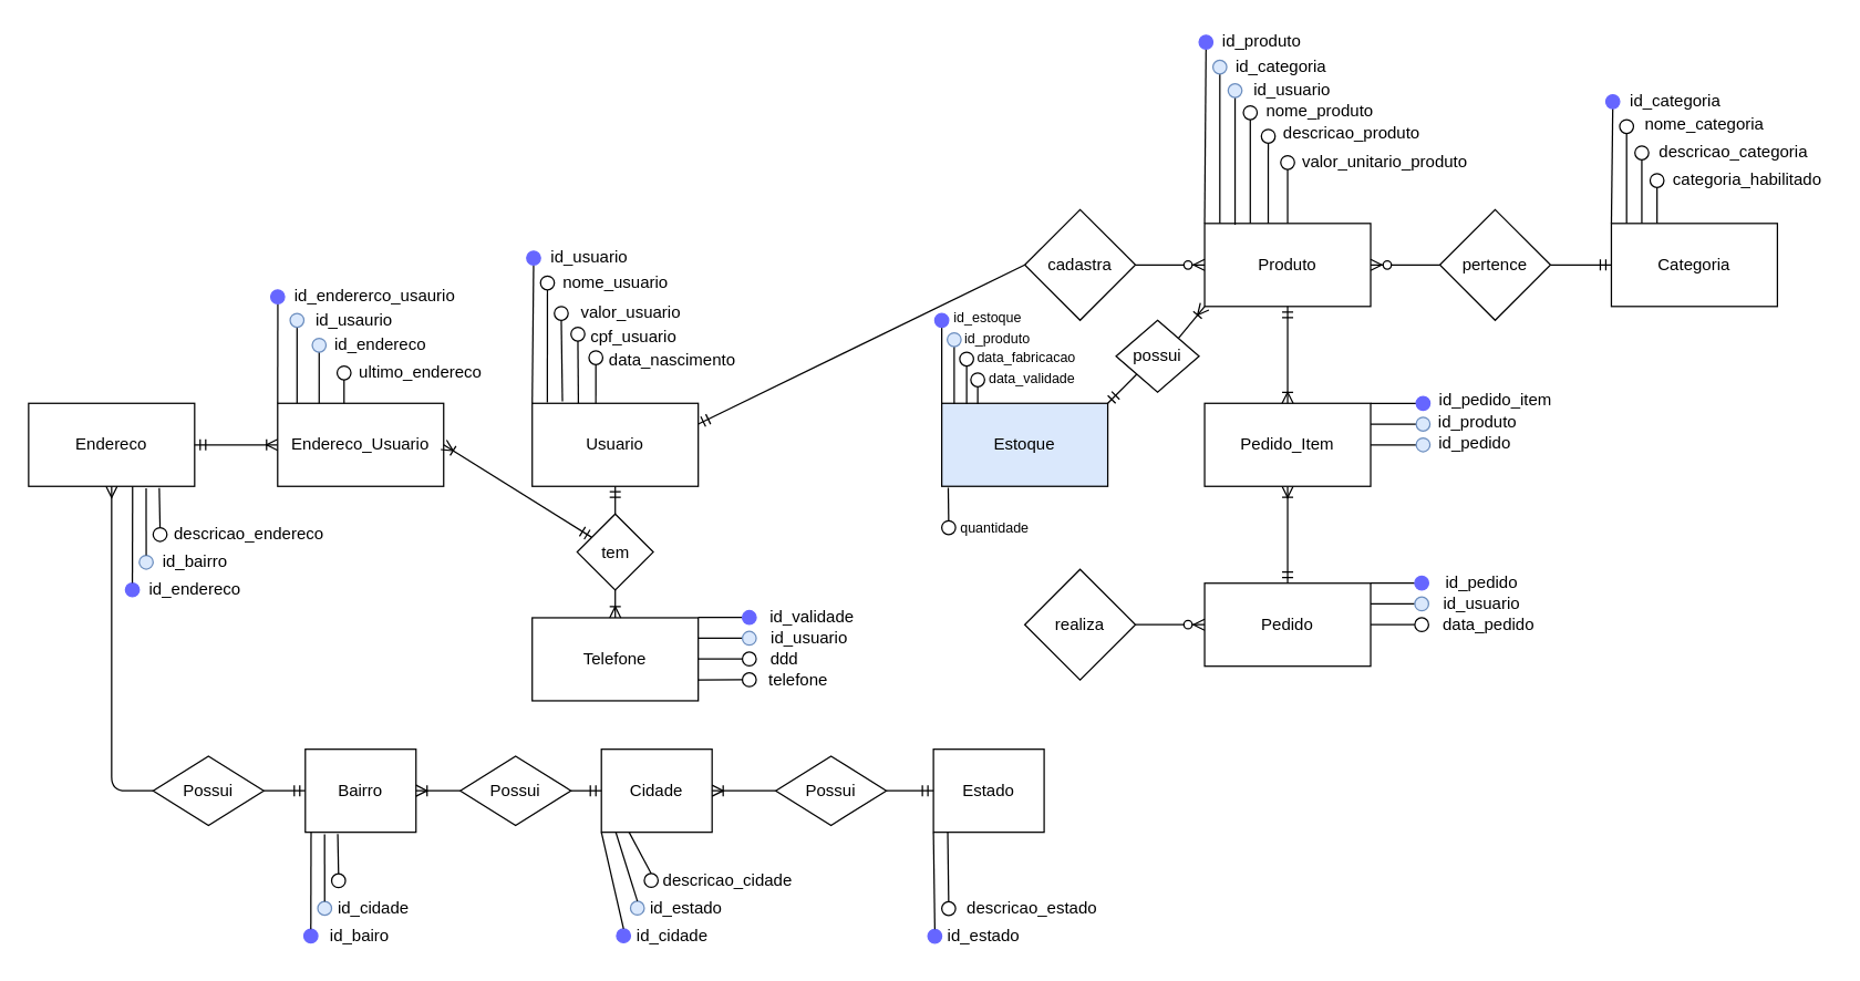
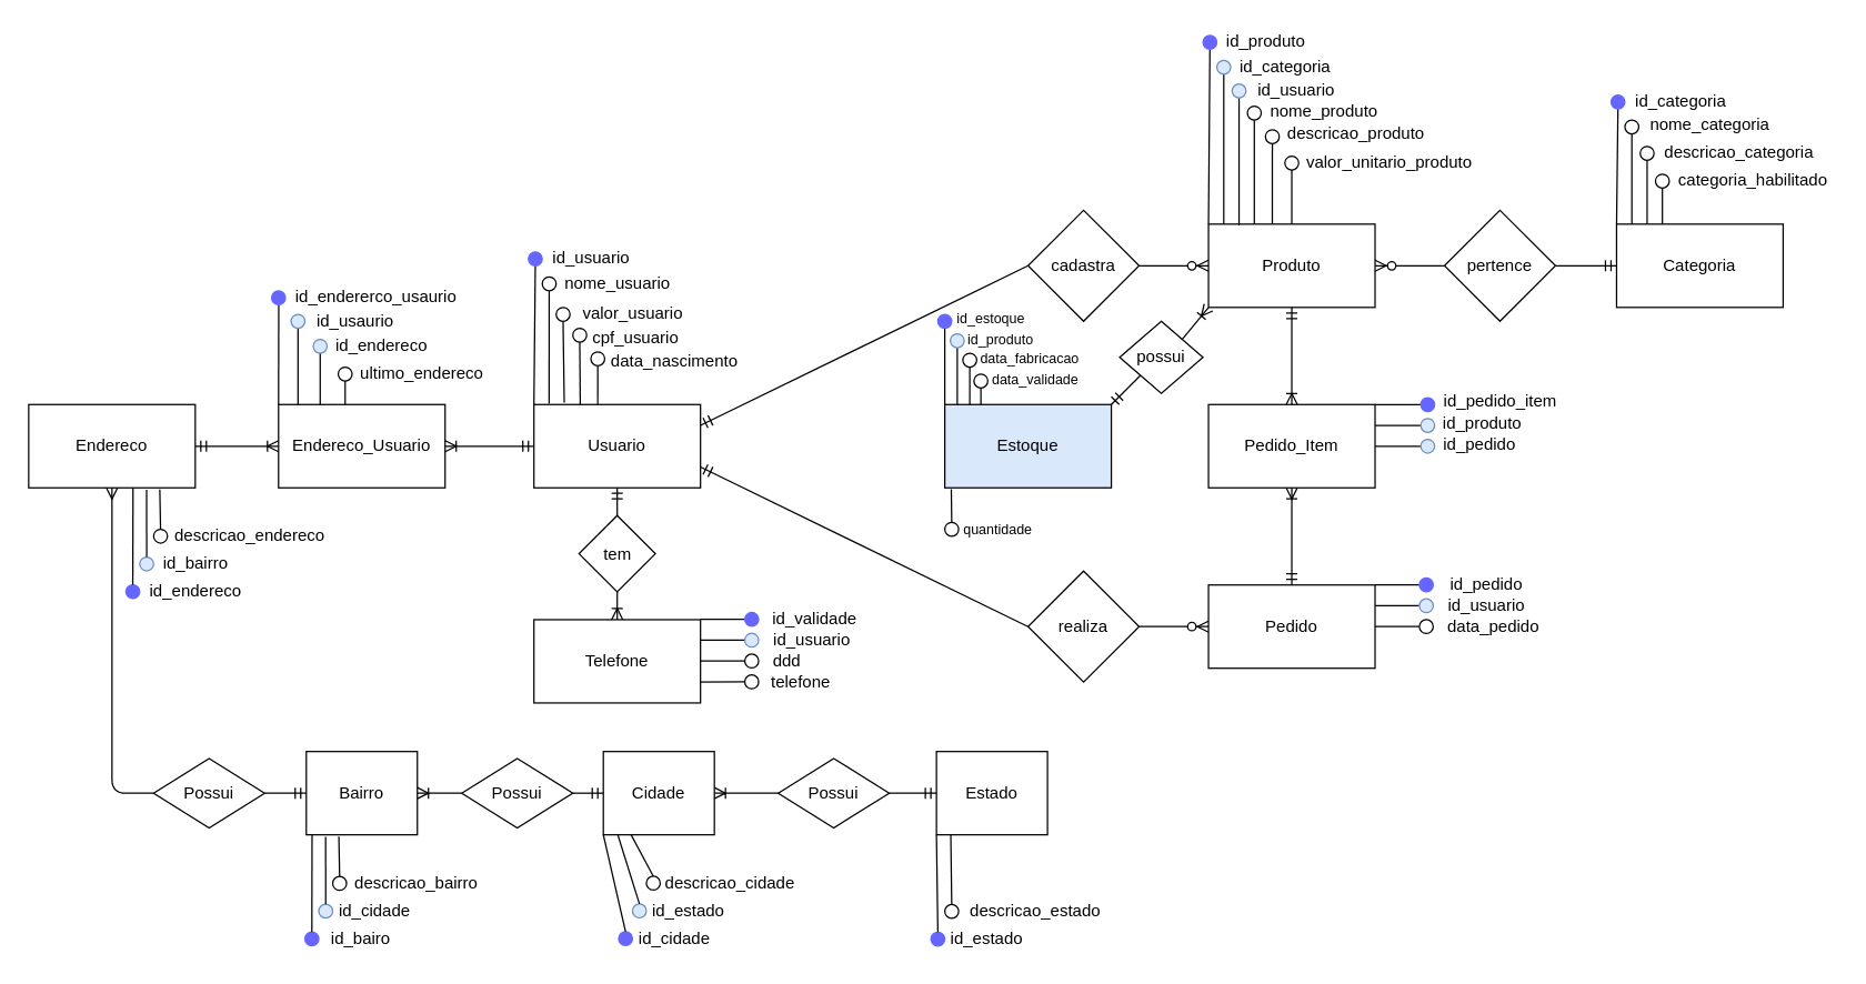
- <mxCell id="71" value="" style="endArrow=ERmandOne;html=1;exitX=1;exitY=0.5;exitDx=0;exitDy=0;startArrow=ERoneToMany;startFill=0;endFill=0;" edge="1" parent="1" source="70" target="144"><mxGeometry width="50" height="50" relative="1" as="geometry"><mxPoint x="170" y="331" as="sourcePoint" /><mxPoint x="210" y="331" as="targetPoint" /></mxGeometry></mxCell>
+ <mxCell id="71" value="" style="endArrow=ERmandOne;html=1;exitX=1;exitY=0.5;exitDx=0;exitDy=0;startArrow=ERoneToMany;startFill=0;endFill=0;entryX=0;entryY=0.5;entryDx=0;entryDy=0;" edge="1" parent="1" source="70" target="26"><mxGeometry width="50" height="50" relative="1" as="geometry"><mxPoint x="170" y="331" as="sourcePoint" /><mxPoint x="210" y="331" as="targetPoint" /></mxGeometry></mxCell>
+ <mxCell id="7" value="" style="endArrow=none;html=1;exitX=1;exitY=0.75;exitDx=0;exitDy=0;startArrow=ERmandOne;startFill=0;endFill=0;entryX=0;entryY=0.5;entryDx=0;entryDy=0;" edge="1" parent="1" target="8" source="26"><mxGeometry width="50" height="50" relative="1" as="geometry"><mxPoint x="680" y="451" as="sourcePoint" /><mxPoint x="610" y="461" as="targetPoint" /></mxGeometry></mxCell>
+ <mxCell id="94" value="descricao_bairro" style="text;html=1;align=center;verticalAlign=middle;resizable=0;points=[];autosize=1;fontColor=#000000;" vertex="1" parent="1"><mxGeometry x="249" y="626" width="100" height="20" as="geometry" /></mxCell>
